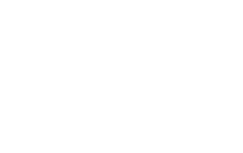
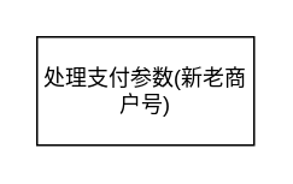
+ <mxCell id="2" value="处理支付参数(新老商户号)" style="rounded=0;whiteSpace=wrap;html=1;" vertex="1" parent="1"><mxGeometry x="20" y="20" width="120" height="60" as="geometry" /></mxCell>
